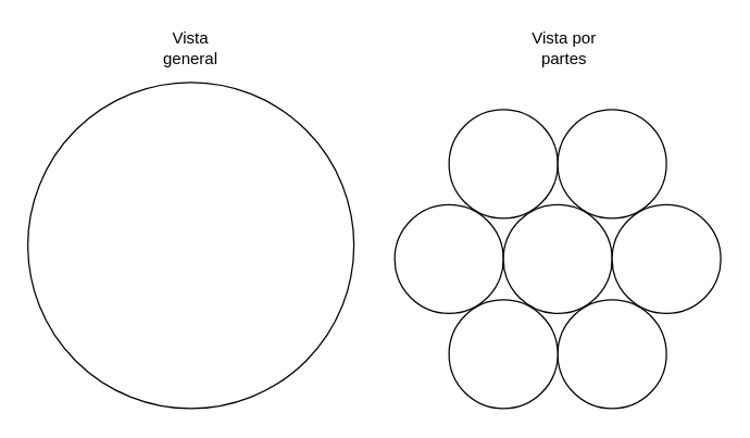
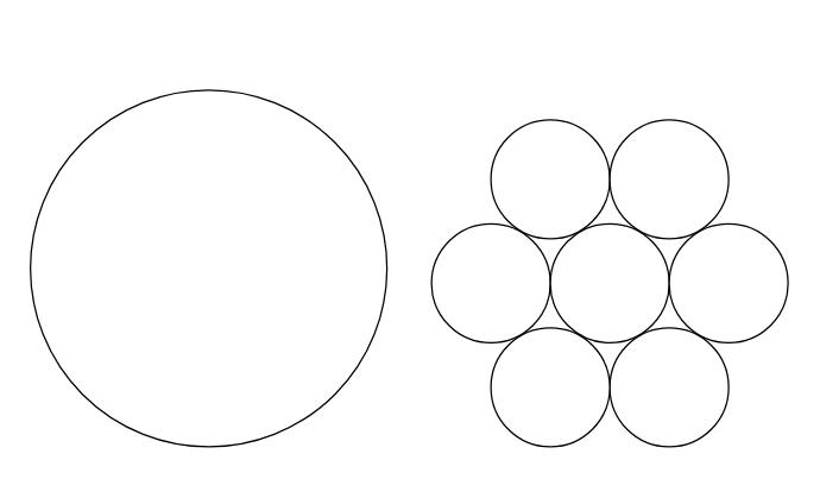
- <mxCell id="10" value="Vista general" style="text;html=1;strokeColor=none;fillColor=none;align=center;verticalAlign=middle;whiteSpace=wrap;rounded=0;" vertex="1" parent="1"><mxGeometry x="110" y="20" width="60" height="30" as="geometry" /></mxCell>
- <mxCell id="11" value="Vista por partes" style="text;html=1;strokeColor=none;fillColor=none;align=center;verticalAlign=middle;whiteSpace=wrap;rounded=0;" vertex="1" parent="1"><mxGeometry x="385" y="20" width="60" height="30" as="geometry" /></mxCell>
